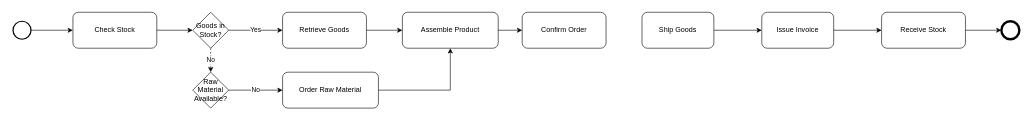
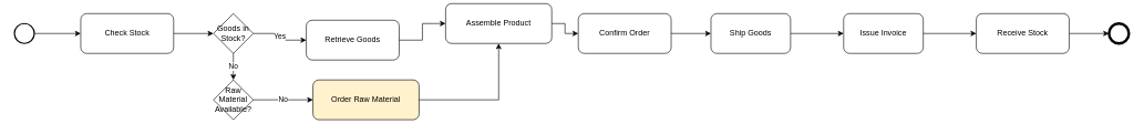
- <mxCell id="5" value="Retrieve Goods" style="rounded=1;whiteSpace=wrap;html=1;strokeColor=#000000;strokeWidth=1;" vertex="1" parent="1"><mxGeometry x="470" y="20" width="140" height="60" as="geometry" /></mxCell>
+ <mxCell id="5" value="Retrieve Goods" style="rounded=1;whiteSpace=wrap;html=1;strokeColor=#000000;strokeWidth=1;" vertex="1" parent="1"><mxGeometry x="460" y="30" width="140" height="60" as="geometry" /></mxCell>
- <mxCell id="8" value="Assemble Product" style="rounded=1;whiteSpace=wrap;html=1;strokeColor=#000000;strokeWidth=1;" vertex="1" parent="1"><mxGeometry x="670" y="20" width="160" height="60" as="geometry" /></mxCell>
+ <mxCell id="8" value="Assemble Product" style="rounded=1;whiteSpace=wrap;html=1;strokeColor=#000000;strokeWidth=1;" vertex="1" parent="1"><mxGeometry x="670" y="5" width="160" height="60" as="geometry" /></mxCell>
+ <mxCell id="22" value="" style="edgeStyle=orthogonalEdgeStyle;html=1;strokeColor=#000000;strokeWidth=1;rounded=0;" edge="1" parent="1" source="9" target="10"><mxGeometry relative="1" as="geometry" /></mxCell>
- <mxCell id="17" value="No" style="edgeStyle=orthogonalEdgeStyle;html=1;strokeColor=#000000;strokeWidth=1;rounded=0;dashed=1;" edge="1" parent="1" source="4" target="6"><mxGeometry relative="1" as="geometry" /></mxCell>
+ <mxCell id="17" value="No" style="edgeStyle=orthogonalEdgeStyle;html=1;strokeColor=#000000;strokeWidth=1;rounded=0;" edge="1" parent="1" source="4" target="6"><mxGeometry relative="1" as="geometry" /></mxCell>
- <mxCell id="7" value="Order Raw Material" style="rounded=1;whiteSpace=wrap;html=1;strokeColor=#000000;strokeWidth=1;" vertex="1" parent="1"><mxGeometry x="470" y="120" width="160" height="60" as="geometry" /></mxCell>
+ <mxCell id="7" value="Order Raw Material" style="rounded=1;whiteSpace=wrap;html=1;strokeColor=#000000;strokeWidth=1;fillColor=#fff2cc;" vertex="1" parent="1"><mxGeometry x="470" y="120" width="160" height="60" as="geometry" /></mxCell>
